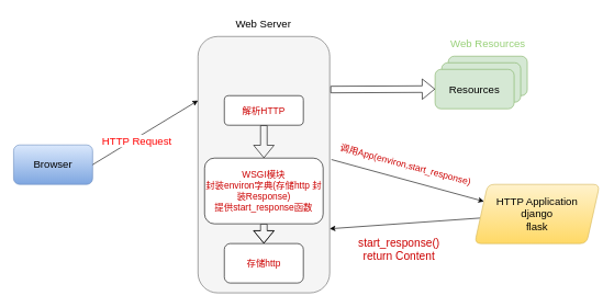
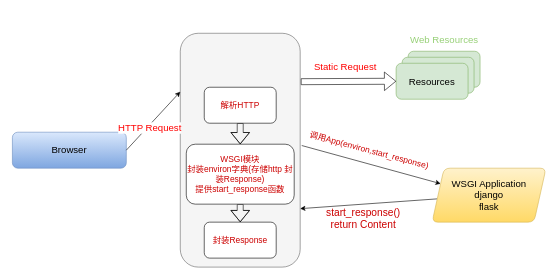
- <mxCell id="4" value="Web Server" style="text;html=1;align=center;verticalAlign=middle;resizable=0;points=[];autosize=1;strokeColor=none;fillColor=none;fontSize=16;rounded=1;" parent="1" vertex="1"><mxGeometry x="344" y="20" width="110" height="30" as="geometry" /></mxCell>
+ <mxCell id="14" value="Static Request" style="text;html=1;align=center;verticalAlign=middle;resizable=0;points=[];autosize=1;strokeColor=none;fillColor=none;fontSize=16;fontColor=#FF0000;rounded=1;" parent="1" vertex="1"><mxGeometry x="510" y="95" width="130" height="30" as="geometry" /></mxCell>
- <mxCell id="16" value="&lt;font style=&quot;font-size: 14px;&quot; color=&quot;#cc0000&quot;&gt;解析HTTP&lt;/font&gt;" style="rounded=1;whiteSpace=wrap;html=1;" parent="1" vertex="1"><mxGeometry x="340" y="145" width="120" height="45" as="geometry" /></mxCell>
+ <mxCell id="16" value="&lt;font style=&quot;font-size: 14px;&quot; color=&quot;#cc0000&quot;&gt;解析HTTP&lt;/font&gt;" style="rounded=1;whiteSpace=wrap;html=1;" parent="1" vertex="1"><mxGeometry x="340" y="145" width="120" height="60" as="geometry" /></mxCell>
- <mxCell id="2" value="Browser" style="rounded=1;whiteSpace=wrap;html=1;fontSize=16;fillColor=#dae8fc;fillStyle=auto;glass=0;shadow=0;gradientDirection=south;strokeColor=#6c8ebf;gradientColor=#7ea6e0;" parent="1" vertex="1"><mxGeometry x="20" y="220" width="120" height="60" as="geometry" /></mxCell>
+ <mxCell id="2" value="Browser" style="rounded=1;whiteSpace=wrap;html=1;fontSize=16;fillColor=#dae8fc;fillStyle=auto;glass=0;shadow=0;gradientDirection=south;strokeColor=#6c8ebf;gradientColor=#7ea6e0;" parent="1" vertex="1"><mxGeometry x="20" y="220" width="190" height="60" as="geometry" /></mxCell>
- <mxCell id="10" value="HTTP Application&lt;br&gt;django&lt;br&gt;flask" style="shape=parallelogram;perimeter=parallelogramPerimeter;whiteSpace=wrap;html=1;fixedSize=1;shadow=0;glass=0;fillStyle=auto;strokeColor=#d6b656;fontSize=16;fillColor=#fff2cc;gradientColor=#ffd966;gradientDirection=south;rounded=1;" parent="1" vertex="1"><mxGeometry x="720" y="280" width="190" height="90" as="geometry" /></mxCell>
+ <mxCell id="10" value="WSGI Application&lt;br&gt;django&lt;br&gt;flask" style="shape=parallelogram;perimeter=parallelogramPerimeter;whiteSpace=wrap;html=1;fixedSize=1;shadow=0;glass=0;fillStyle=auto;strokeColor=#d6b656;fontSize=16;fillColor=#fff2cc;gradientColor=#ffd966;gradientDirection=south;rounded=1;" parent="1" vertex="1"><mxGeometry x="720" y="280" width="190" height="90" as="geometry" /></mxCell>
- <mxCell id="22" value="&lt;font style=&quot;font-size: 17px;&quot;&gt;&lt;br&gt;start_response()&lt;br&gt;return Content&lt;/font&gt;" style="text;html=1;align=center;verticalAlign=middle;resizable=0;points=[];autosize=1;strokeColor=none;fillColor=none;fontSize=14;fontColor=#CC0000;rounded=1;" parent="1" vertex="1"><mxGeometry x="530" y="335" width="150" height="70" as="geometry" /></mxCell>
+ <mxCell id="22" value="&lt;font style=&quot;font-size: 17px;&quot;&gt;&lt;br&gt;start_response()&lt;br&gt;return Content&lt;/font&gt;" style="text;html=1;align=center;verticalAlign=middle;resizable=0;points=[];autosize=1;strokeColor=none;fillColor=none;fontSize=14;fontColor=#CC0000;rounded=1;" parent="1" vertex="1"><mxGeometry x="530" y="320" width="150" height="70" as="geometry" /></mxCell>
- <mxCell id="19" value="存储http" style="rounded=1;whiteSpace=wrap;html=1;fontSize=14;fontColor=#CC0000;" parent="1" vertex="1"><mxGeometry x="340" y="370" width="120" height="60" as="geometry" /></mxCell>
+ <mxCell id="19" value="封装Response" style="rounded=1;whiteSpace=wrap;html=1;fontSize=14;fontColor=#CC0000;" parent="1" vertex="1"><mxGeometry x="340" y="370" width="120" height="60" as="geometry" /></mxCell>
